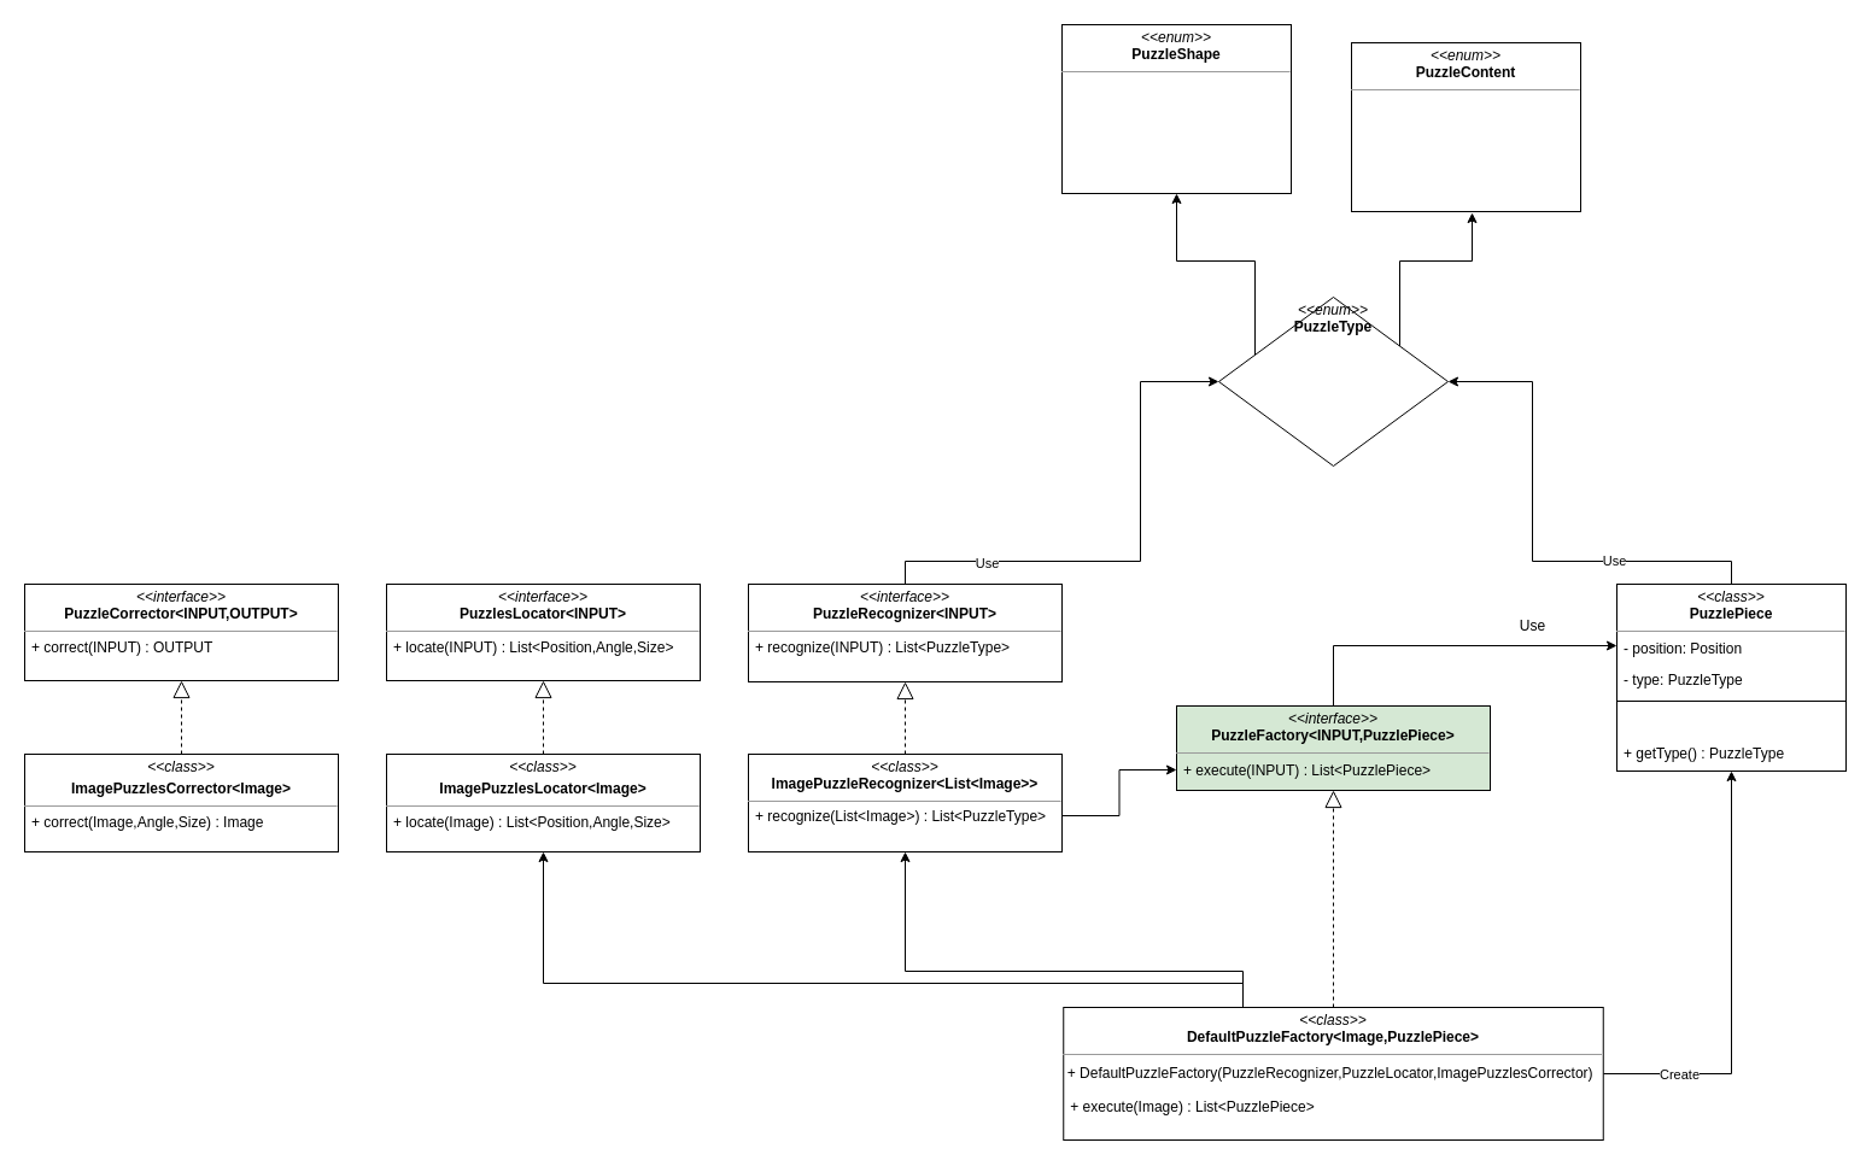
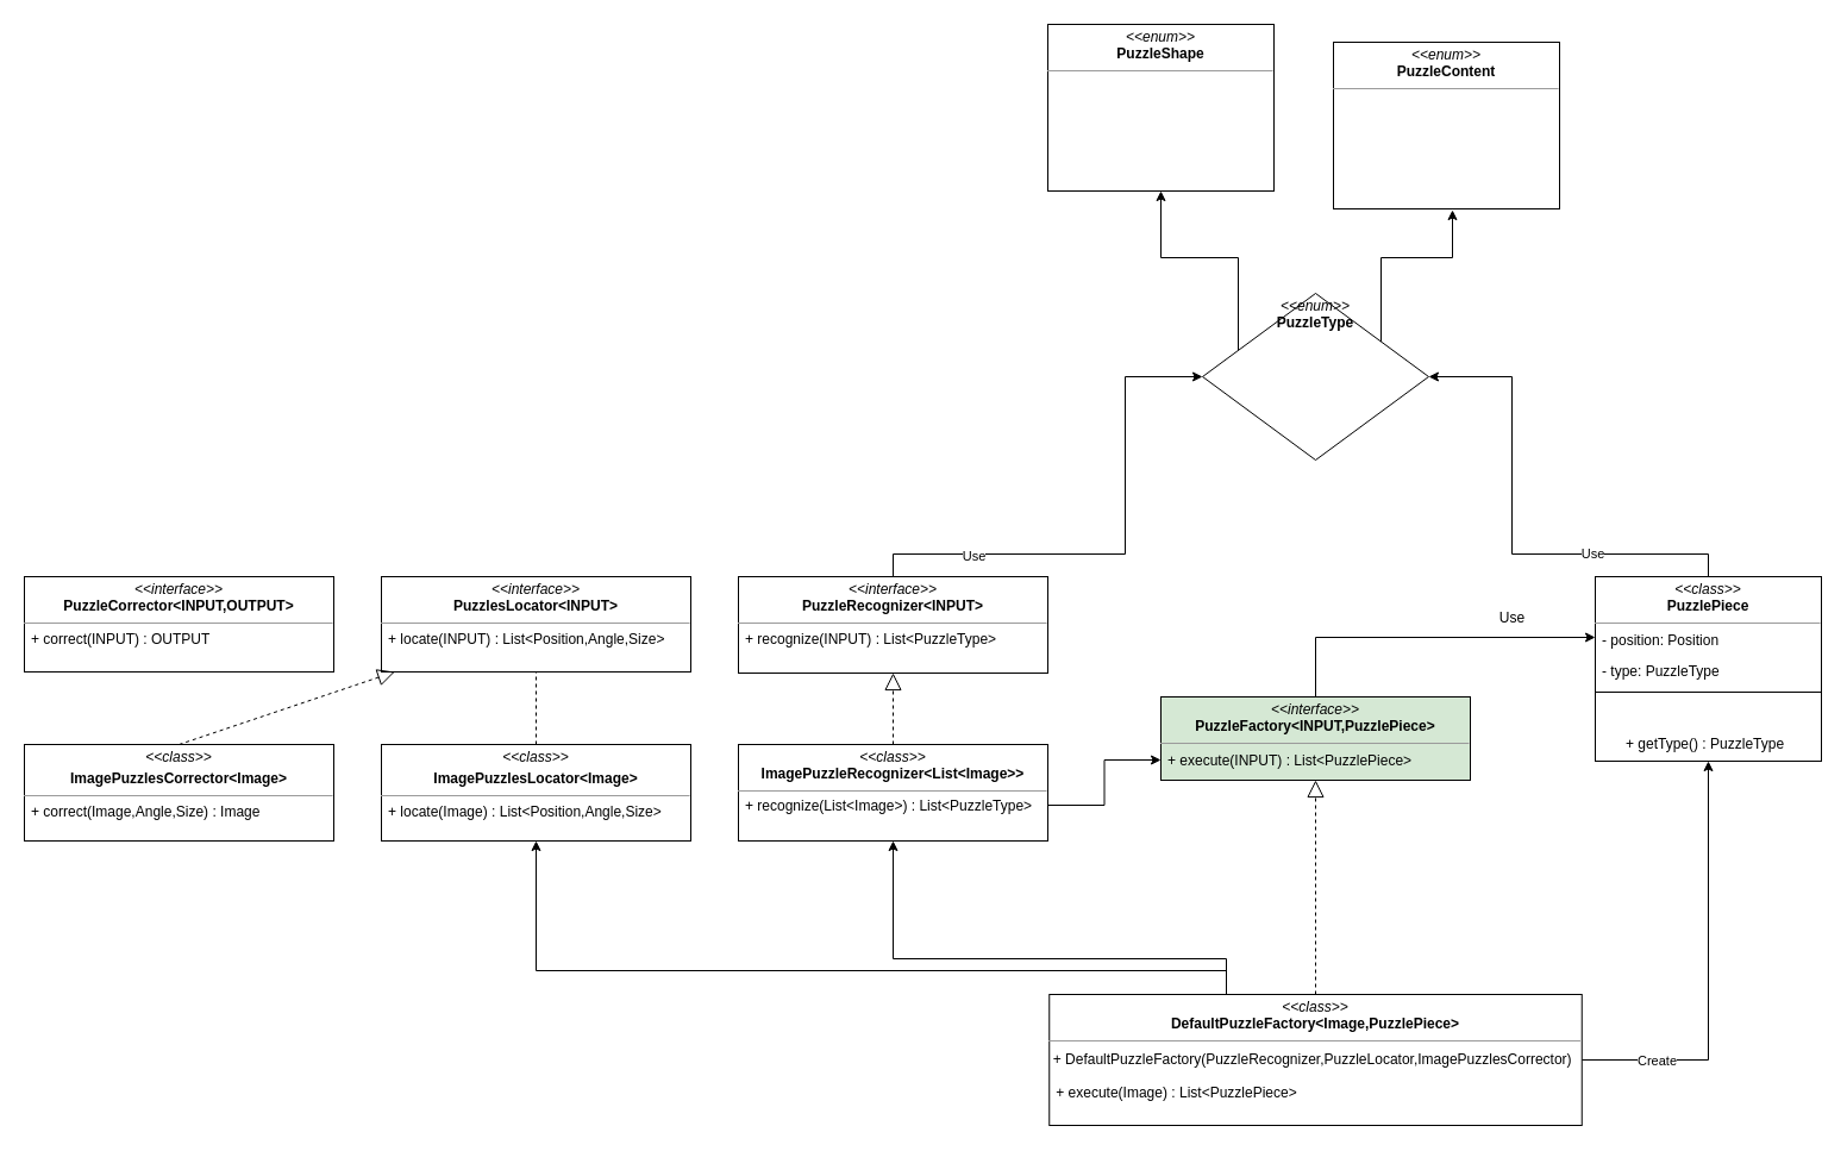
- <mxCell id="34" value="" style="endArrow=block;dashed=1;endFill=0;endSize=12;html=1;rounded=0;entryX=0.5;entryY=1;entryDx=0;entryDy=0;exitX=0.5;exitY=0;exitDx=0;exitDy=0;" edge="1" parent="1" source="33" target="27"><mxGeometry width="160" relative="1" as="geometry"><mxPoint x="449.58" y="795" as="sourcePoint" /><mxPoint x="449.58" y="615" as="targetPoint" /></mxGeometry></mxCell>
+ <mxCell id="34" value="" style="endArrow=none;dashed=1;endFill=0;endSize=12;html=1;rounded=0;entryX=0.5;entryY=1;entryDx=0;entryDy=0;exitX=0.5;exitY=0;exitDx=0;exitDy=0;" edge="1" parent="1" source="33" target="27"><mxGeometry width="160" relative="1" as="geometry"><mxPoint x="449.58" y="795" as="sourcePoint" /><mxPoint x="449.58" y="615" as="targetPoint" /></mxGeometry></mxCell>
- <mxCell id="42" value="" style="endArrow=block;dashed=1;endFill=0;endSize=12;html=1;rounded=0;entryX=0.5;entryY=1;entryDx=0;entryDy=0;exitX=0.5;exitY=0;exitDx=0;exitDy=0;" edge="1" parent="1" source="41" target="39"><mxGeometry width="160" relative="1" as="geometry"><mxPoint x="140" y="668.5" as="sourcePoint" /><mxPoint x="140" y="607.5" as="targetPoint" /></mxGeometry></mxCell>
+ <mxCell id="42" value="" style="endArrow=block;dashed=1;endFill=0;endSize=12;html=1;rounded=0;exitX=0.5;exitY=0;exitDx=0;exitDy=0;" edge="1" parent="1" source="41" target="27"><mxGeometry width="160" relative="1" as="geometry"><mxPoint x="140" y="668.5" as="sourcePoint" /><mxPoint x="140" y="607.5" as="targetPoint" /></mxGeometry></mxCell>
- <mxCell id="30" value="+ getType() : PuzzleType" style="text;strokeColor=none;fillColor=none;align=left;verticalAlign=top;spacingLeft=4;spacingRight=4;overflow=hidden;rotatable=0;points=[[0,0.5],[1,0.5]];portConstraint=eastwest;" parent="1" vertex="1"><mxGeometry x="1340" y="611" width="160" height="26" as="geometry" /></mxCell>
+ <mxCell id="30" value="+ getType() : PuzzleType" style="text;strokeColor=none;fillColor=none;align=left;verticalAlign=top;spacingLeft=4;spacingRight=4;overflow=hidden;rotatable=0;points=[[0,0.5],[1,0.5]];portConstraint=eastwest;" parent="1" vertex="1"><mxGeometry x="1360" y="611" width="160" height="26" as="geometry" /></mxCell>
